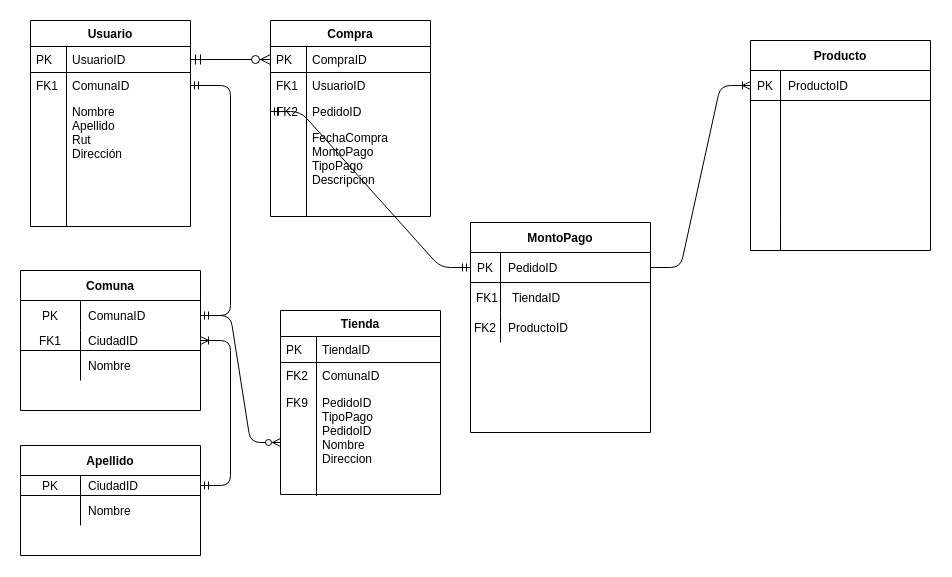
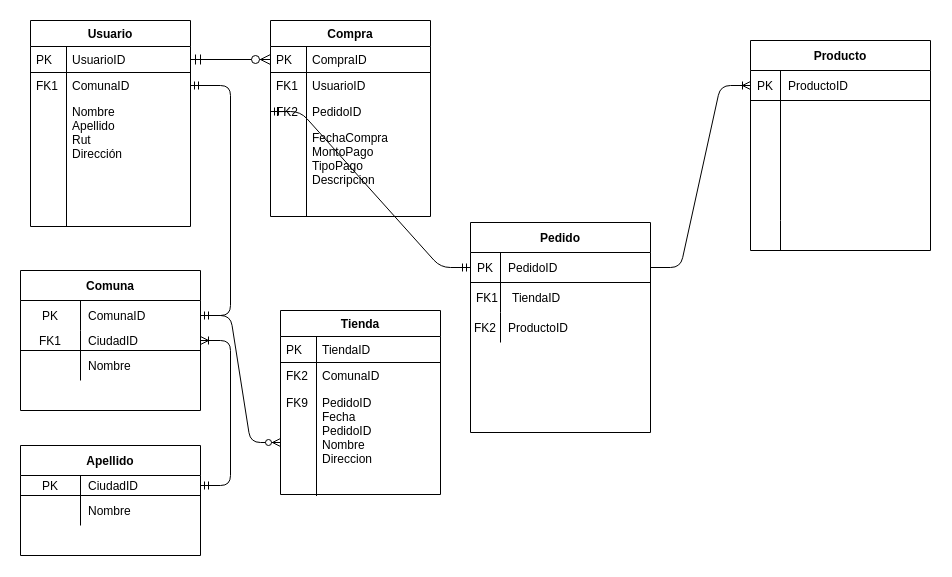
- <mxCell id="55" value="MontoPago" style="shape=table;startSize=30;container=1;collapsible=1;childLayout=tableLayout;fixedRows=1;rowLines=0;fontStyle=1;align=center;resizeLast=1;strokeColor=#000000;fillColor=none;" vertex="1" parent="1"><mxGeometry x="470" y="222" width="180" height="210" as="geometry" /></mxCell>
+ <mxCell id="55" value="Pedido" style="shape=table;startSize=30;container=1;collapsible=1;childLayout=tableLayout;fixedRows=1;rowLines=0;fontStyle=1;align=center;resizeLast=1;strokeColor=#000000;fillColor=none;" vertex="1" parent="1"><mxGeometry x="470" y="222" width="180" height="210" as="geometry" /></mxCell>
- <mxCell id="52" value="&#10;TipoPago&#10;PedidoID&#10;Nombre&#10;Direccion" style="shape=partialRectangle;top=0;left=0;right=0;bottom=0;align=left;verticalAlign=top;fillColor=none;spacingLeft=40;spacingRight=4;overflow=hidden;rotatable=0;points=[[0,0.5],[1,0.5]];portConstraint=eastwest;dropTarget=0;rounded=0;shadow=0;strokeWidth=1;" parent="1" vertex="1"><mxGeometry x="280" y="389" width="160" height="106" as="geometry" /></mxCell>
+ <mxCell id="52" value="&#10;Fecha&#10;PedidoID&#10;Nombre&#10;Direccion" style="shape=partialRectangle;top=0;left=0;right=0;bottom=0;align=left;verticalAlign=top;fillColor=none;spacingLeft=40;spacingRight=4;overflow=hidden;rotatable=0;points=[[0,0.5],[1,0.5]];portConstraint=eastwest;dropTarget=0;rounded=0;shadow=0;strokeWidth=1;" parent="1" vertex="1"><mxGeometry x="280" y="389" width="160" height="106" as="geometry" /></mxCell>
